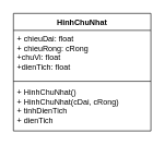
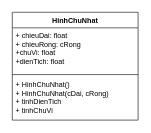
- <mxCell id="5" value="+ HinhChuNhat()&#10;+ HinhChuNhat(cDai, cRong)&#10;+ tinhDienTich&#10;+ dienTich" style="text;strokeColor=none;fillColor=none;align=left;verticalAlign=top;spacingLeft=4;spacingRight=4;overflow=hidden;rotatable=0;points=[[0,0.5],[1,0.5]];portConstraint=eastwest;" vertex="1" parent="2"><mxGeometry y="108" width="210" height="72" as="geometry" /></mxCell>
+ <mxCell id="5" value="+ HinhChuNhat()&#10;+ HinhChuNhat(cDai, cRong)&#10;+ tinhDienTich&#10;+ tinhChuVi" style="text;strokeColor=none;fillColor=none;align=left;verticalAlign=top;spacingLeft=4;spacingRight=4;overflow=hidden;rotatable=0;points=[[0,0.5],[1,0.5]];portConstraint=eastwest;" vertex="1" parent="2"><mxGeometry y="108" width="210" height="72" as="geometry" /></mxCell>
